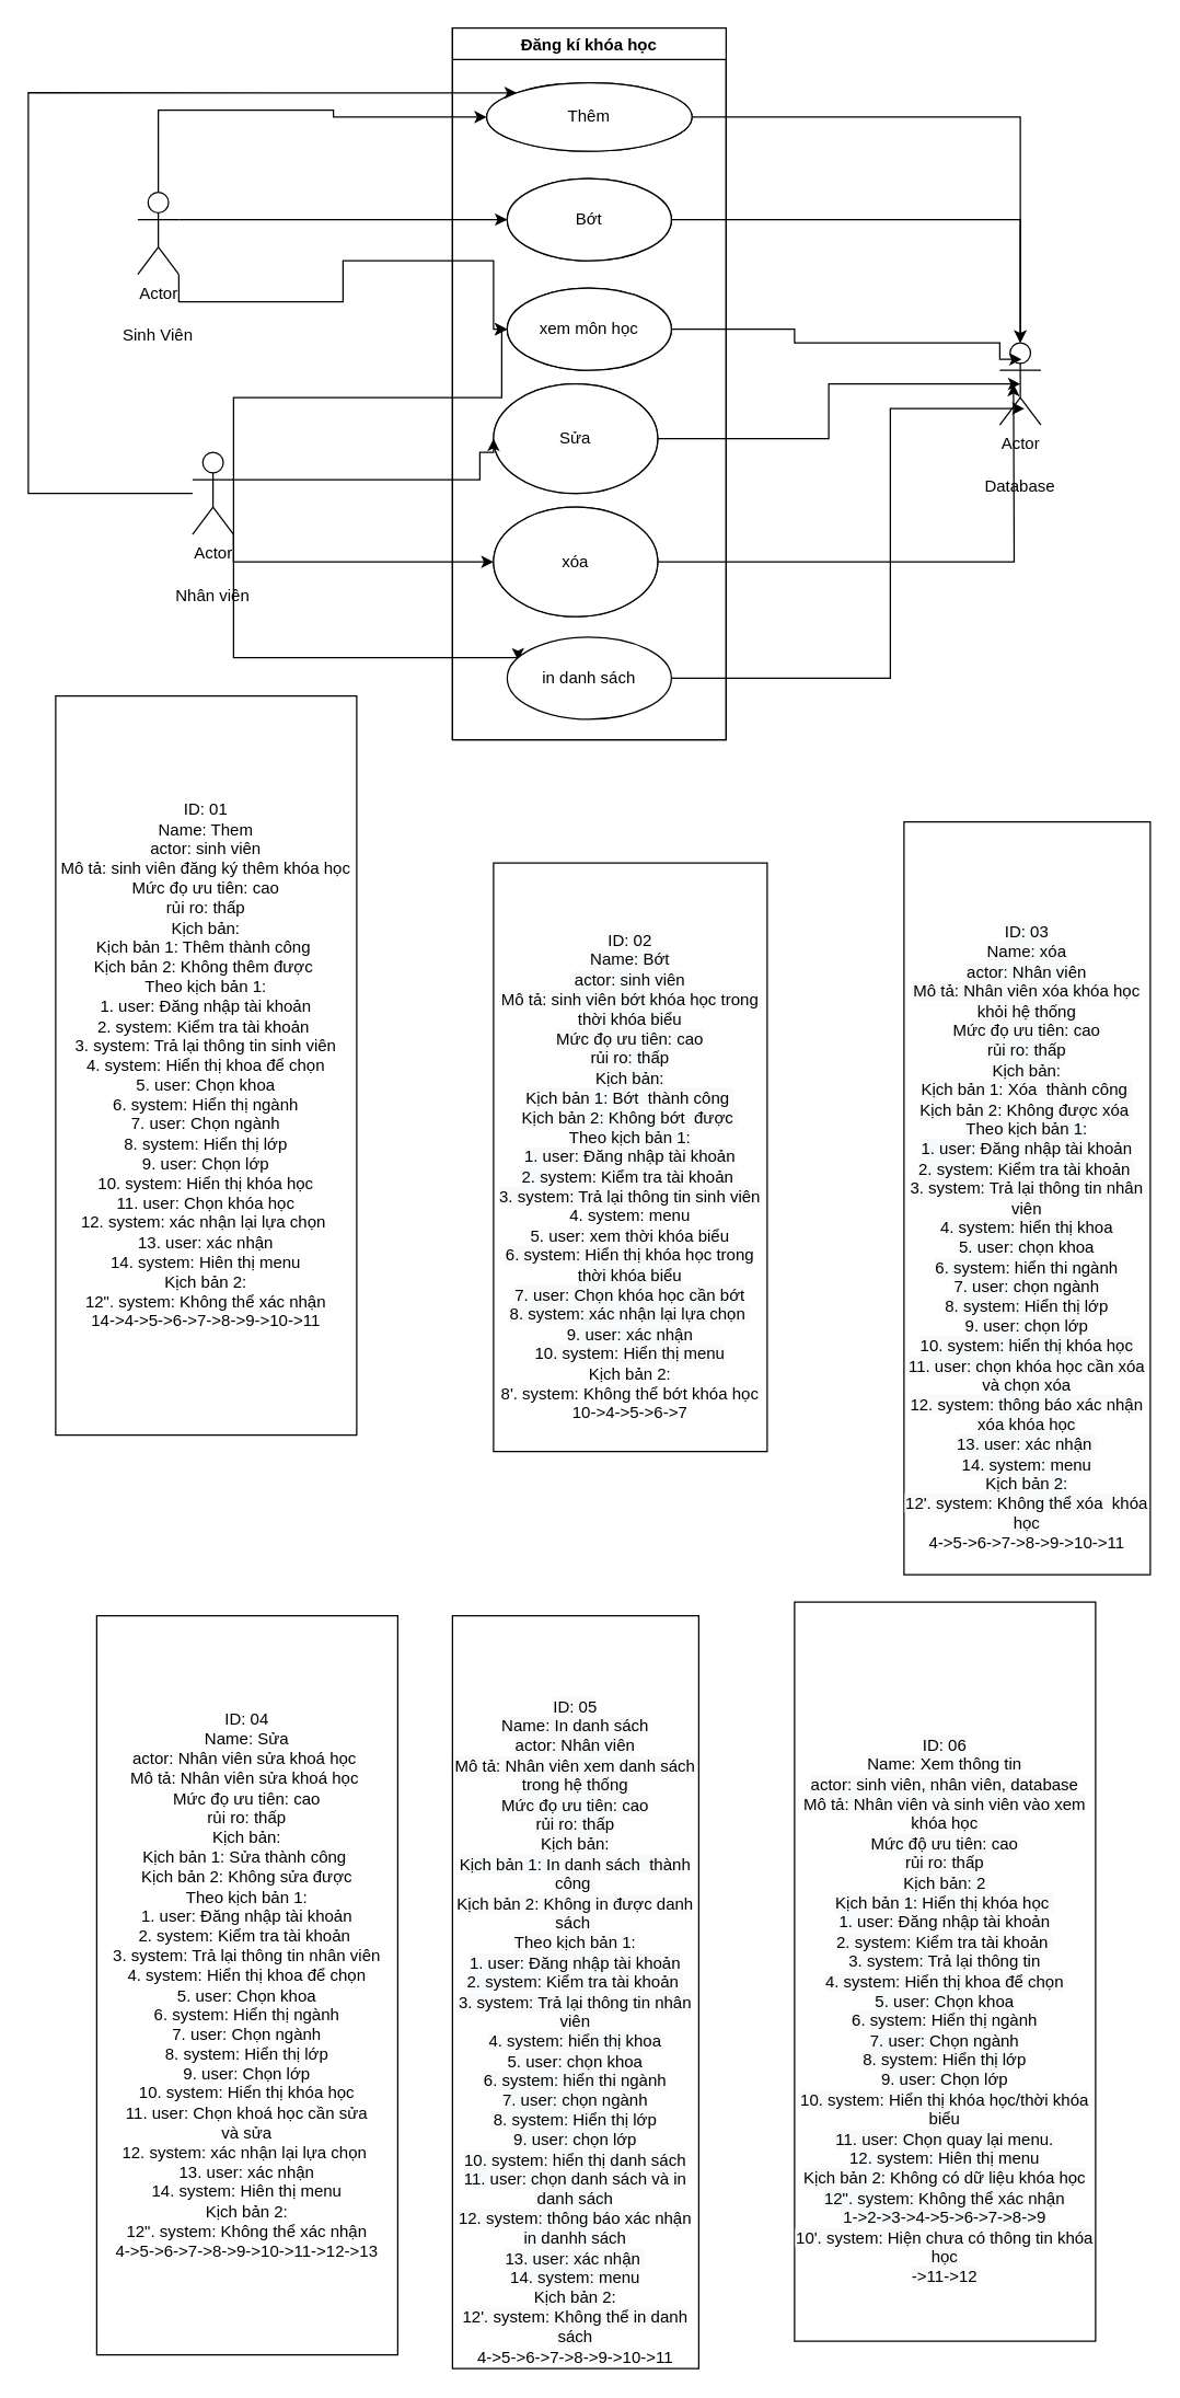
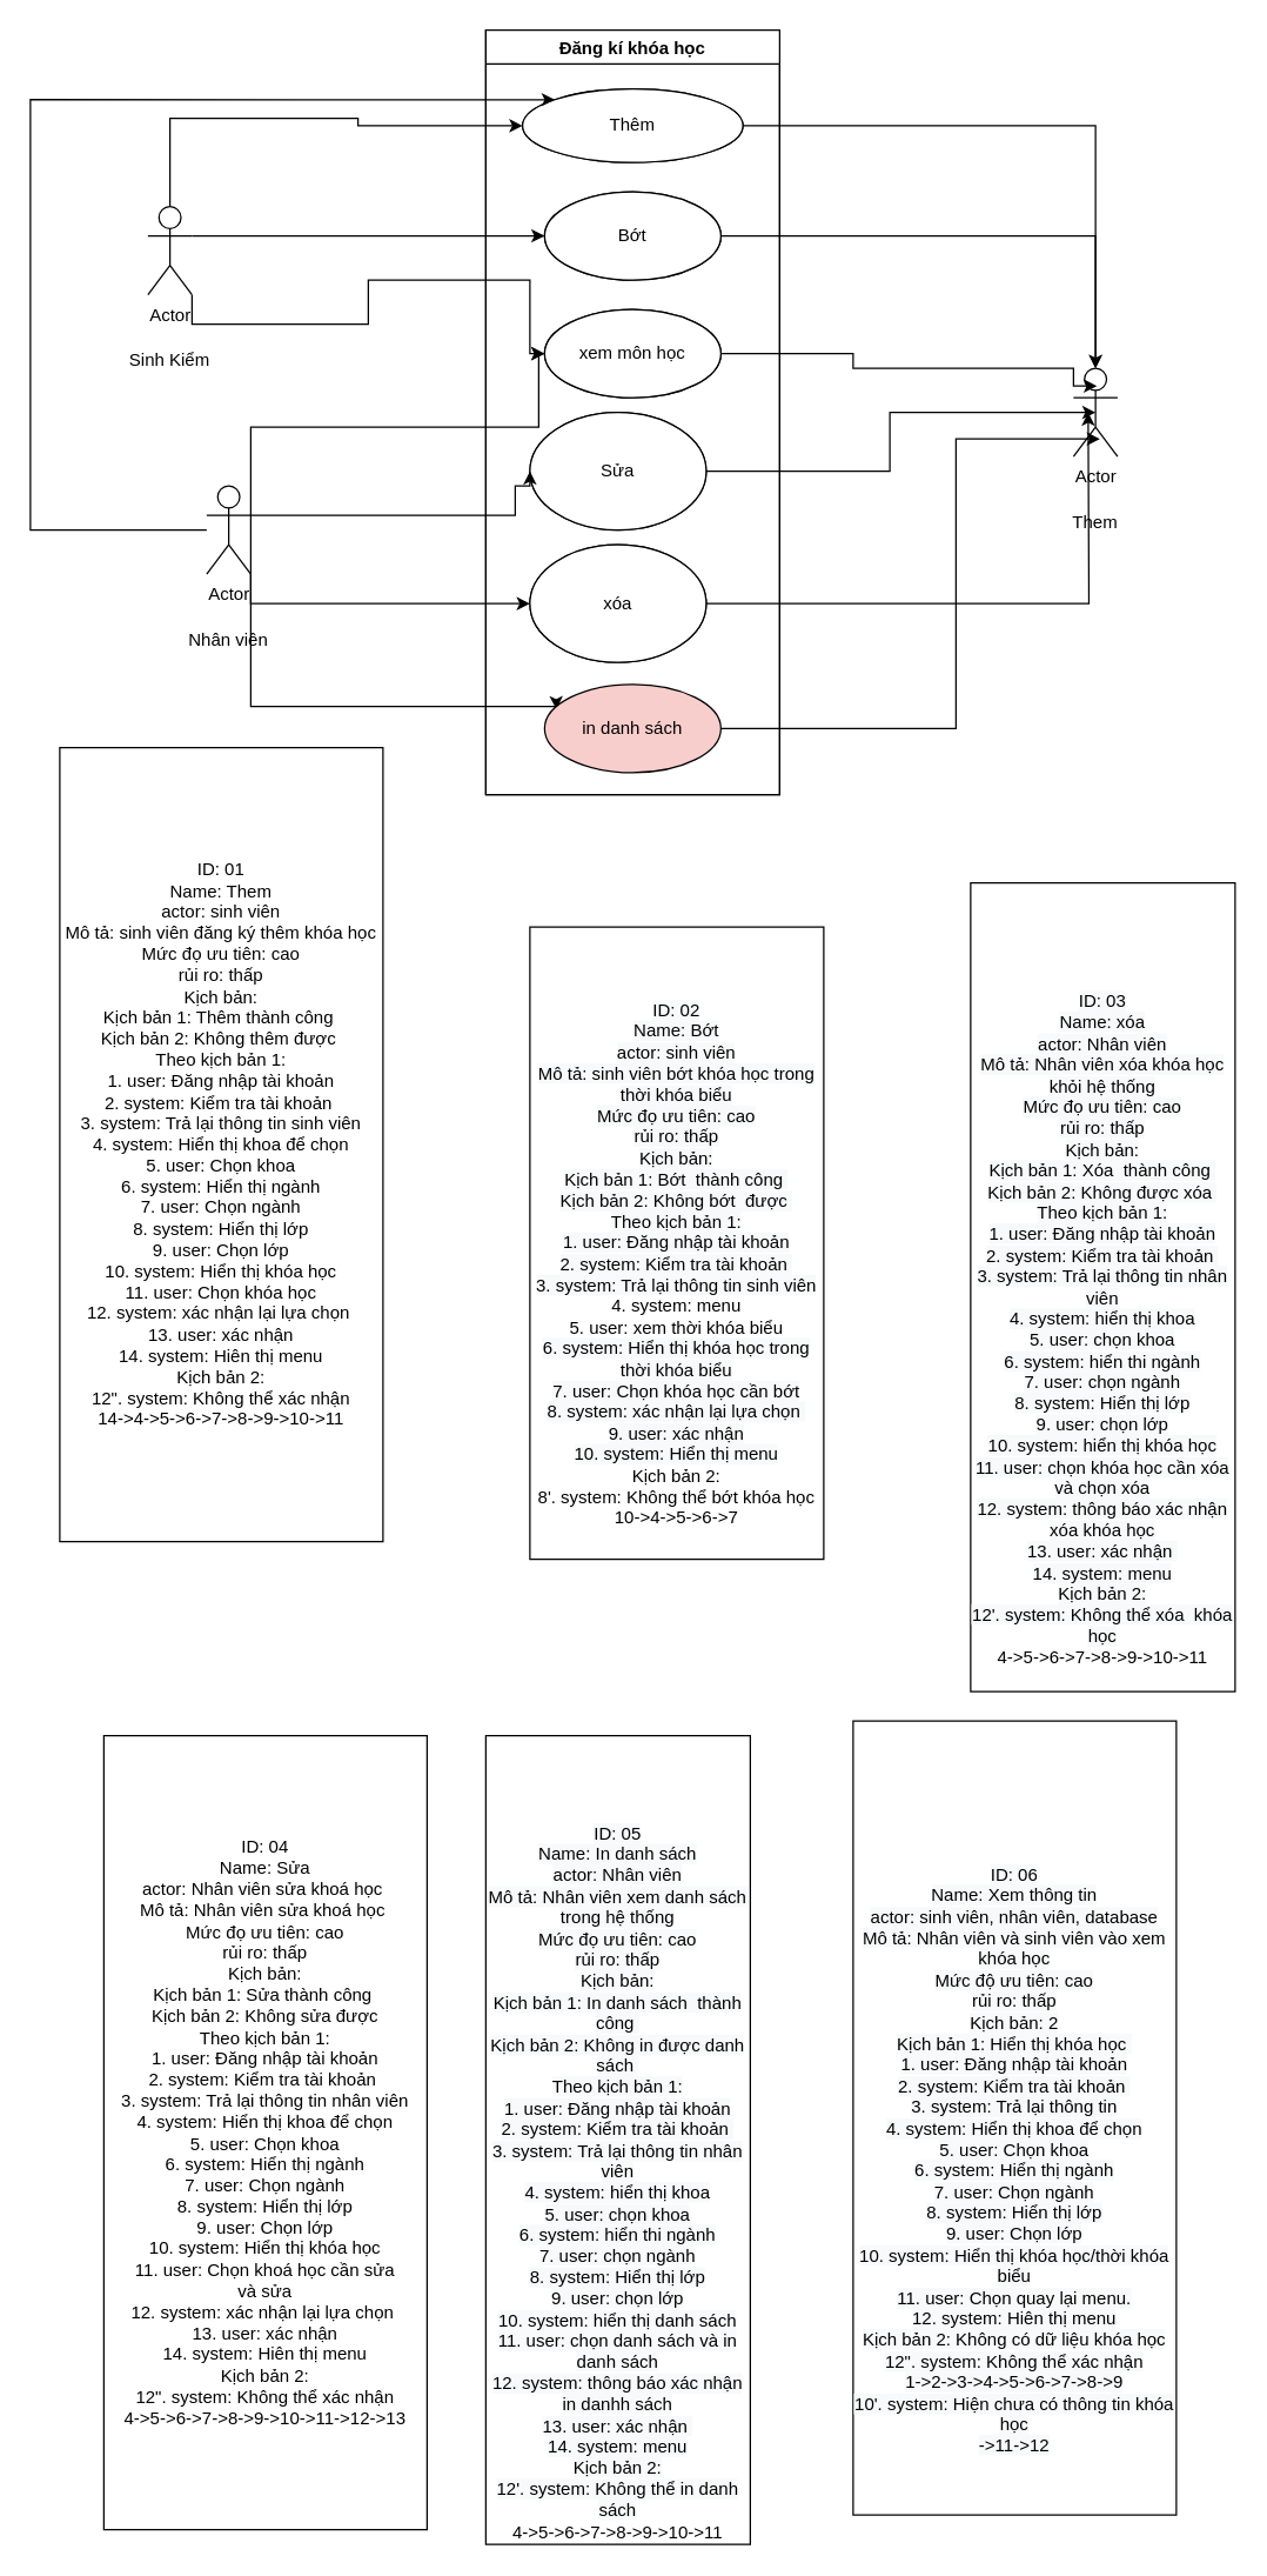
- <mxCell id="25" value="Sinh Viên" style="text;html=1;strokeColor=none;fillColor=none;align=center;verticalAlign=middle;whiteSpace=wrap;rounded=0;" parent="1" vertex="1"><mxGeometry x="85" y="230" width="60" height="30" as="geometry" /></mxCell>
+ <mxCell id="25" value="Sinh Kiểm" style="text;html=1;strokeColor=none;fillColor=none;align=center;verticalAlign=middle;whiteSpace=wrap;rounded=0;" parent="1" vertex="1"><mxGeometry x="85" y="230" width="60" height="30" as="geometry" /></mxCell>
- <mxCell id="27" value="Database" style="text;html=1;strokeColor=none;fillColor=none;align=center;verticalAlign=middle;whiteSpace=wrap;rounded=0;" parent="1" vertex="1"><mxGeometry x="715" y="340" width="60" height="30" as="geometry" /></mxCell>
+ <mxCell id="27" value="Them" style="text;html=1;strokeColor=none;fillColor=none;align=center;verticalAlign=middle;whiteSpace=wrap;rounded=0;" parent="1" vertex="1"><mxGeometry x="715" y="340" width="60" height="30" as="geometry" /></mxCell>
- <mxCell id="31" value="in danh sách" style="ellipse;whiteSpace=wrap;html=1;" parent="1" vertex="1"><mxGeometry x="370" y="465" width="120" height="60" as="geometry" /></mxCell>
+ <mxCell id="31" value="in danh sách" style="ellipse;whiteSpace=wrap;html=1;fillColor=#f8cecc;" parent="1" vertex="1"><mxGeometry x="370" y="465" width="120" height="60" as="geometry" /></mxCell>
